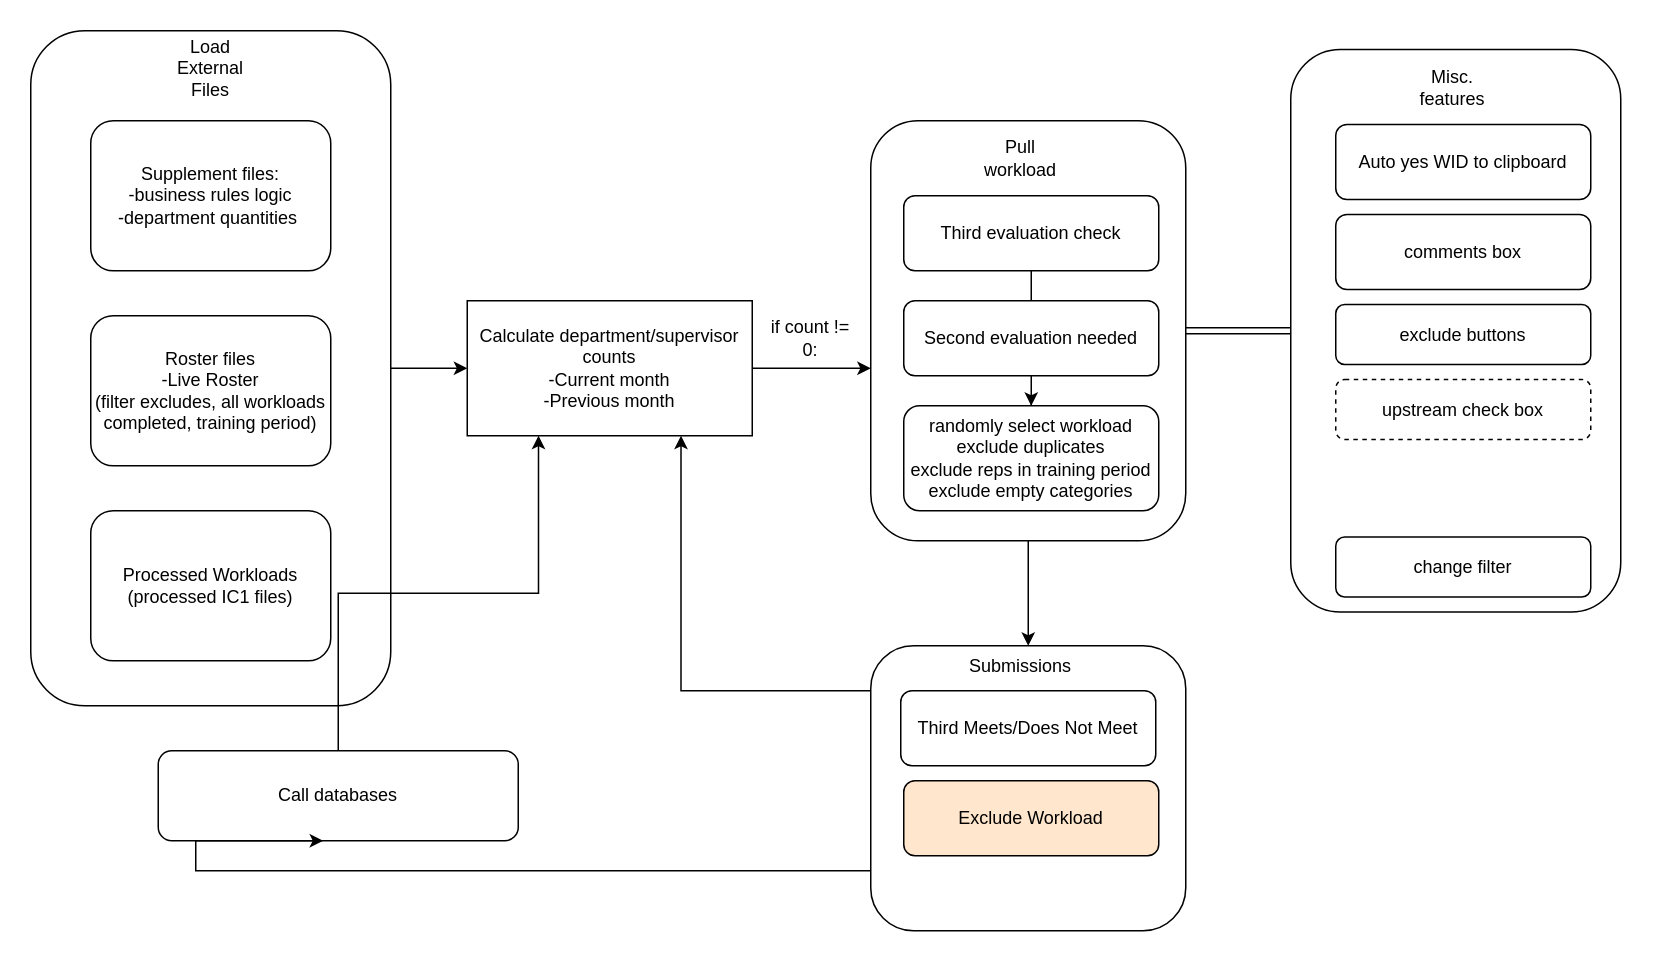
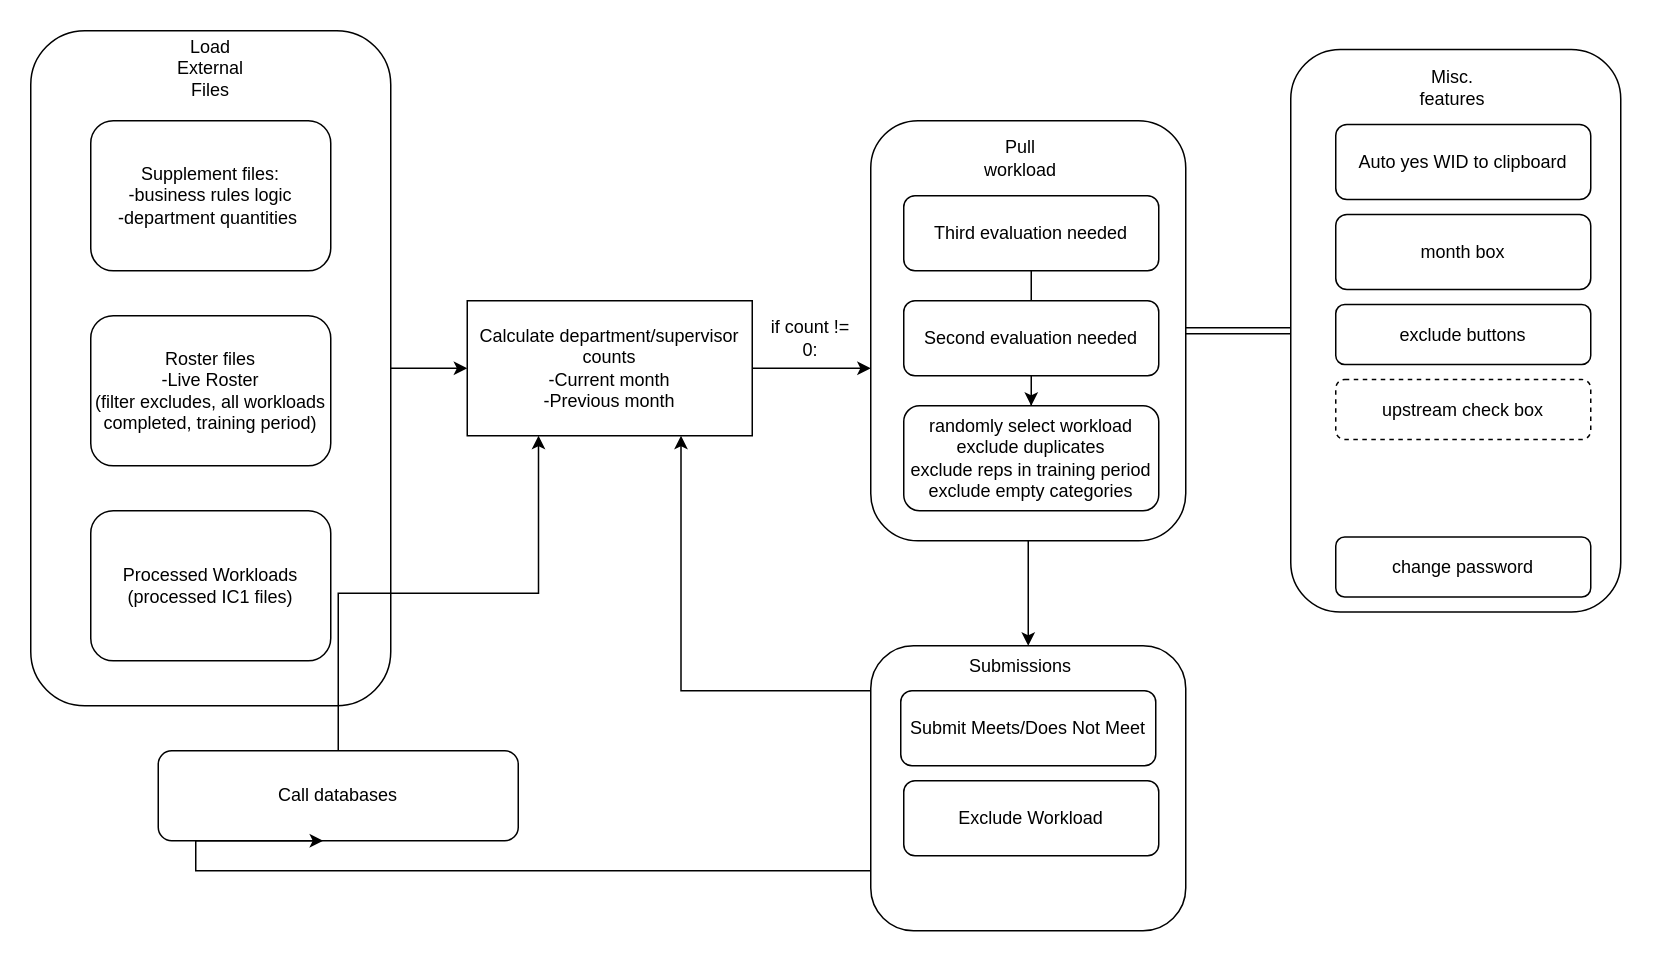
- <mxCell id="18" value="Third evaluation check" style="rounded=1;whiteSpace=wrap;html=1;" vertex="1" parent="1"><mxGeometry x="602" y="130" width="170" height="50" as="geometry" /></mxCell>
+ <mxCell id="18" value="Third evaluation needed" style="rounded=1;whiteSpace=wrap;html=1;" vertex="1" parent="1"><mxGeometry x="602" y="130" width="170" height="50" as="geometry" /></mxCell>
- <mxCell id="25" value="comments box" style="rounded=1;whiteSpace=wrap;html=1;" vertex="1" parent="1"><mxGeometry x="890" y="142.5" width="170" height="50" as="geometry" /></mxCell>
+ <mxCell id="25" value="month box" style="rounded=1;whiteSpace=wrap;html=1;" vertex="1" parent="1"><mxGeometry x="890" y="142.5" width="170" height="50" as="geometry" /></mxCell>
- <mxCell id="34" value="change filter" style="rounded=1;whiteSpace=wrap;html=1;" vertex="1" parent="1"><mxGeometry x="890" y="357.5" width="170" height="40" as="geometry" /></mxCell>
+ <mxCell id="34" value="change password" style="rounded=1;whiteSpace=wrap;html=1;" vertex="1" parent="1"><mxGeometry x="890" y="357.5" width="170" height="40" as="geometry" /></mxCell>
- <mxCell id="32" value="Third Meets/Does Not Meet" style="rounded=1;whiteSpace=wrap;html=1;" vertex="1" parent="1"><mxGeometry x="600" y="460" width="170" height="50" as="geometry" /></mxCell>
+ <mxCell id="32" value="Submit Meets/Does Not Meet" style="rounded=1;whiteSpace=wrap;html=1;" vertex="1" parent="1"><mxGeometry x="600" y="460" width="170" height="50" as="geometry" /></mxCell>
- <mxCell id="33" value="Exclude Workload" style="rounded=1;whiteSpace=wrap;html=1;fillColor=#ffe6cc;" vertex="1" parent="1"><mxGeometry x="602" y="520" width="170" height="50" as="geometry" /></mxCell>
+ <mxCell id="33" value="Exclude Workload" style="rounded=1;whiteSpace=wrap;html=1;" vertex="1" parent="1"><mxGeometry x="602" y="520" width="170" height="50" as="geometry" /></mxCell>
